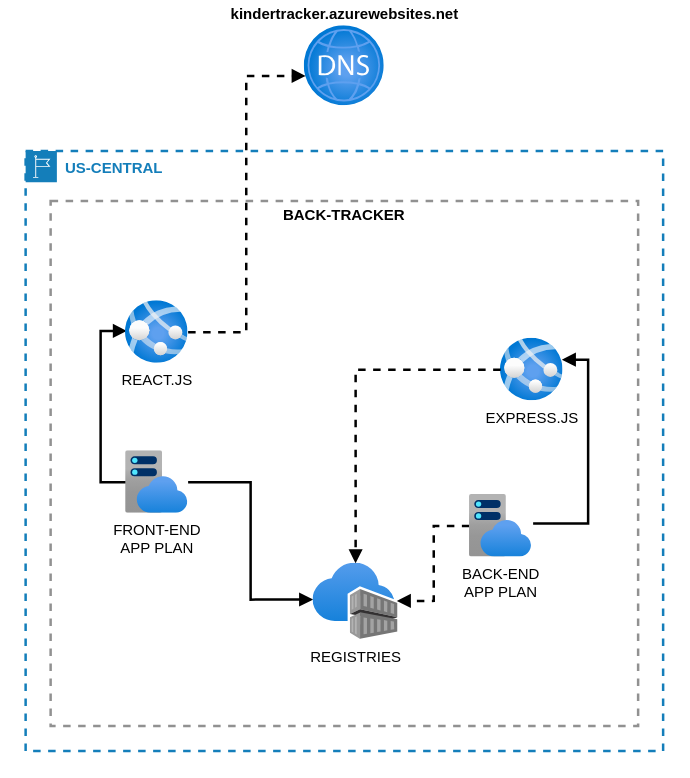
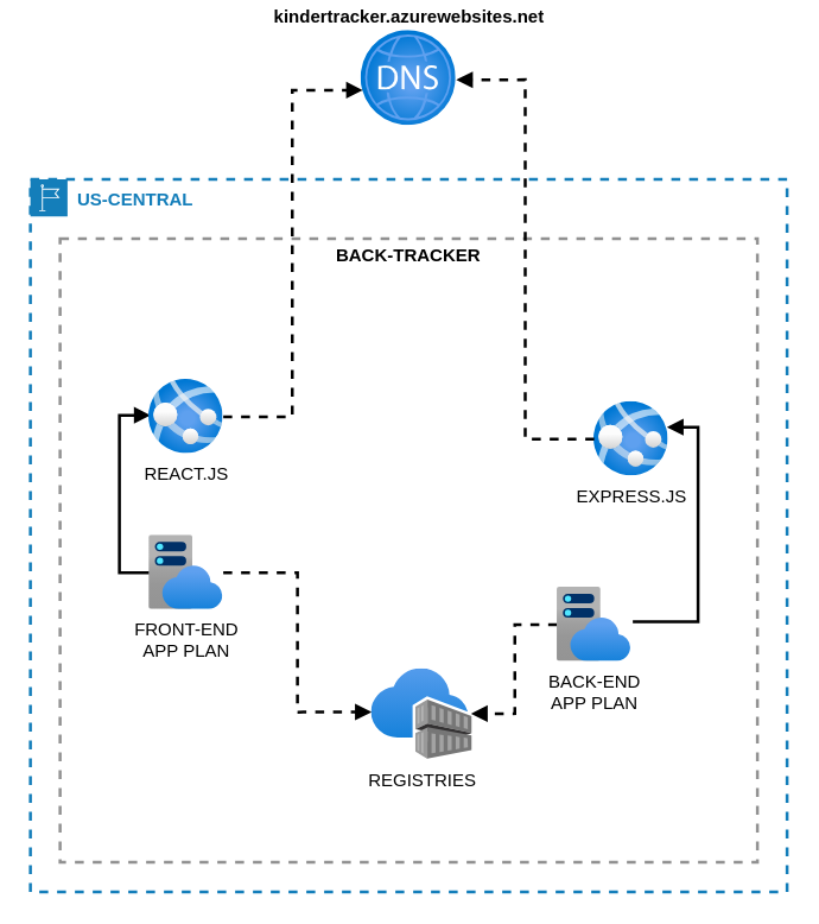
- <mxCell id="10" value="REACT.JS" style="aspect=fixed;html=1;points=[];align=center;image;fontSize=12;image=img/lib/azure2/app_services/App_Services.svg;strokeWidth=2;" vertex="1" parent="3"><mxGeometry x="60" y="80" width="50" height="50" as="geometry" /></mxCell>
+ <mxCell id="10" value="REACT.JS" style="aspect=fixed;html=1;points=[];align=center;image;fontSize=12;image=img/lib/azure2/app_services/App_Services.svg;strokeWidth=2;" vertex="1" parent="3"><mxGeometry x="60" y="95" width="50" height="50" as="geometry" /></mxCell>
- <mxCell id="15" style="edgeStyle=orthogonalEdgeStyle;rounded=0;orthogonalLoop=1;jettySize=auto;html=1;dashed=1;strokeWidth=2;endArrow=block;endFill=1;" edge="1" parent="1" source="11" target="12"><mxGeometry relative="1" as="geometry" /></mxCell>
+ <mxCell id="15" style="edgeStyle=orthogonalEdgeStyle;rounded=0;orthogonalLoop=1;jettySize=auto;html=1;entryX=1;entryY=0.516;entryDx=0;entryDy=0;entryPerimeter=0;dashed=1;strokeWidth=2;endArrow=block;endFill=1;" edge="1" parent="1" source="11" target="13"><mxGeometry relative="1" as="geometry" /></mxCell>
- <mxCell id="5" style="edgeStyle=orthogonalEdgeStyle;rounded=0;orthogonalLoop=1;jettySize=auto;html=1;entryX=0;entryY=0.475;entryDx=0;entryDy=0;entryPerimeter=0;strokeWidth=2;endArrow=block;endFill=1;dashed=0;" edge="1" parent="3" source="6" target="12"><mxGeometry relative="1" as="geometry" /></mxCell>
+ <mxCell id="5" style="edgeStyle=orthogonalEdgeStyle;rounded=0;orthogonalLoop=1;jettySize=auto;html=1;entryX=0;entryY=0.475;entryDx=0;entryDy=0;entryPerimeter=0;strokeWidth=2;endArrow=block;endFill=1;dashed=1;" edge="1" parent="3" source="6" target="12"><mxGeometry relative="1" as="geometry" /></mxCell>
